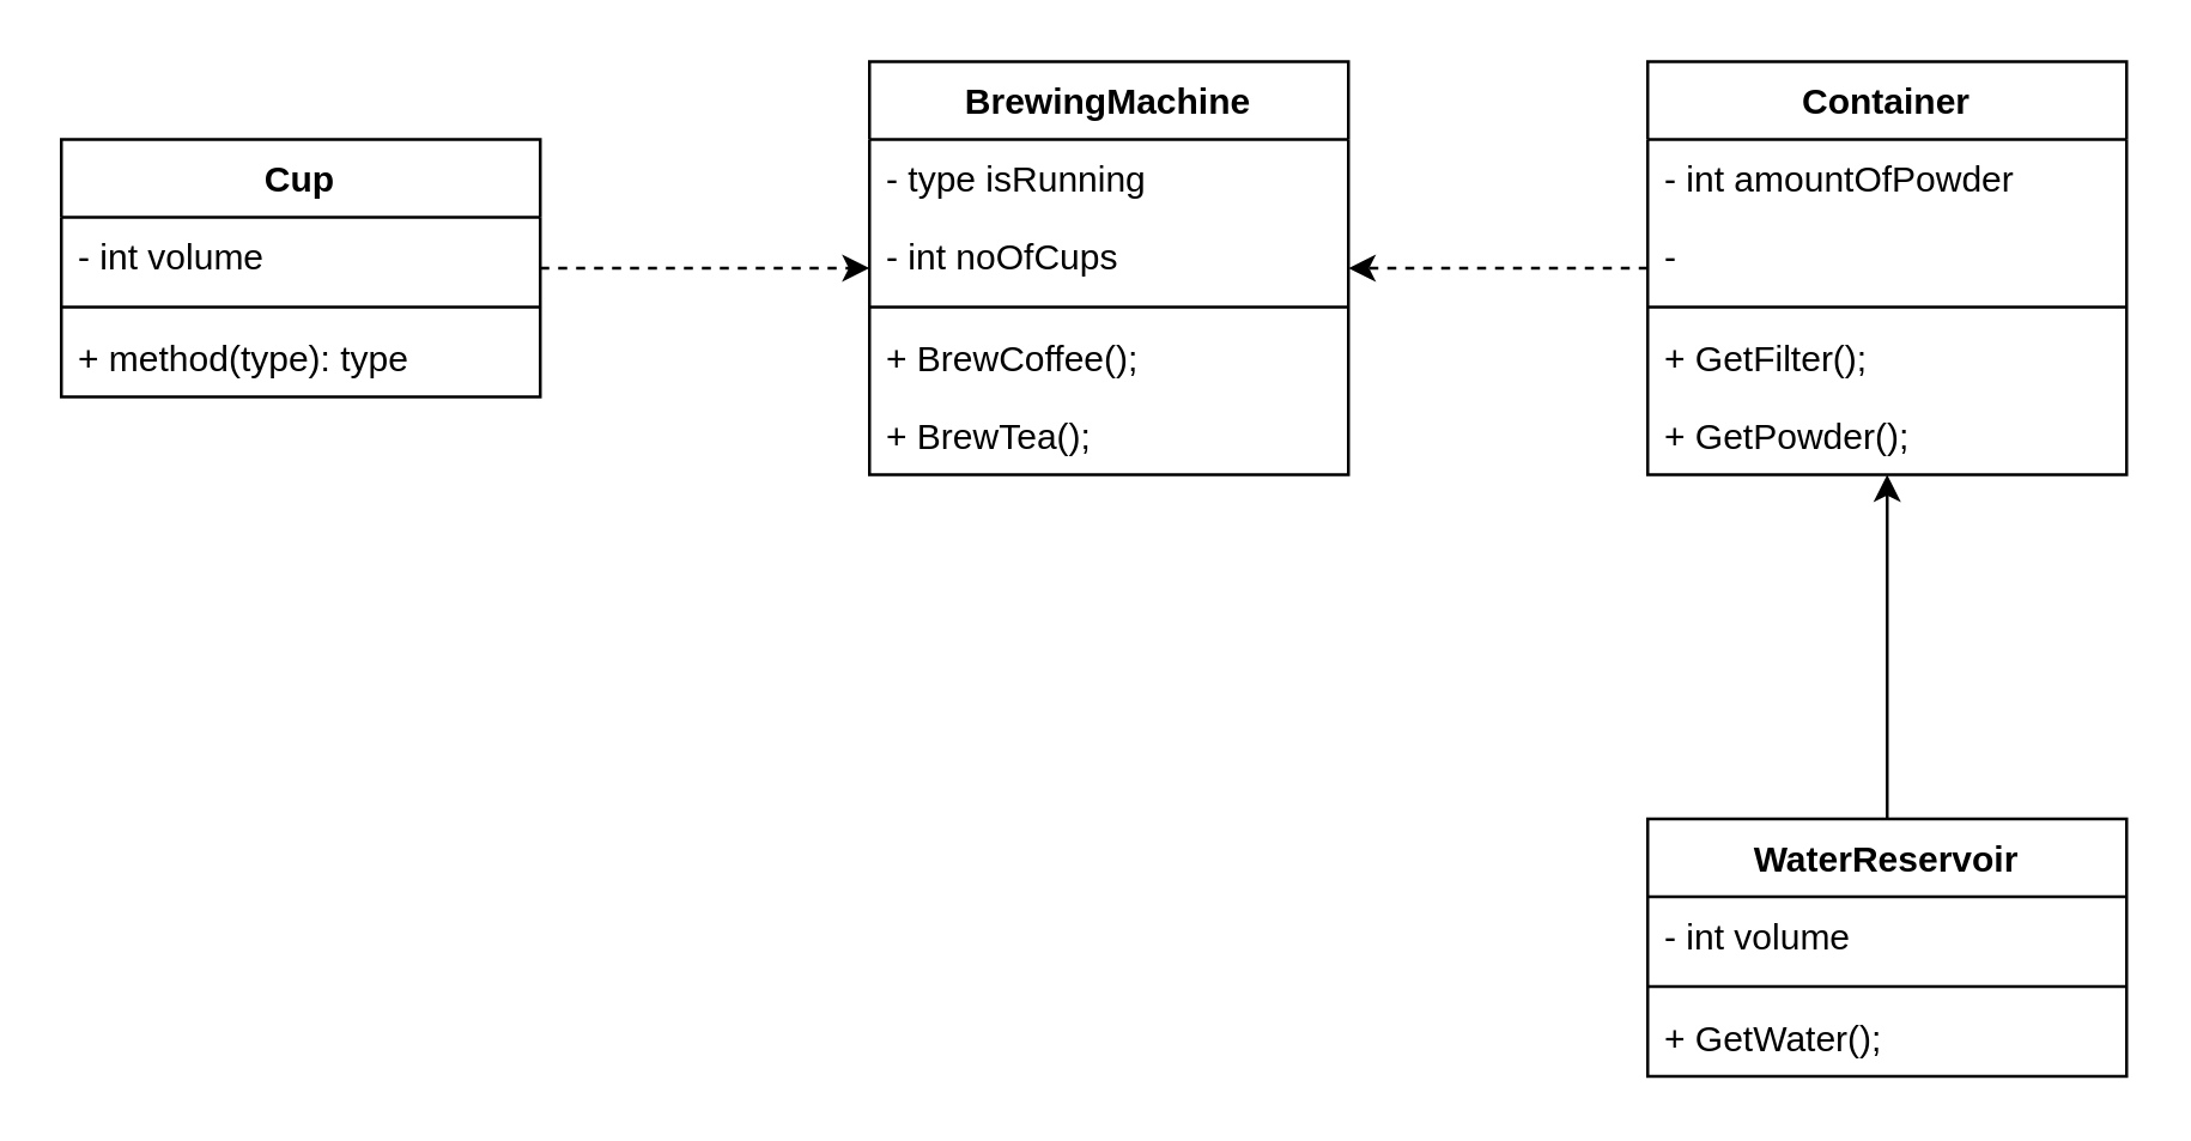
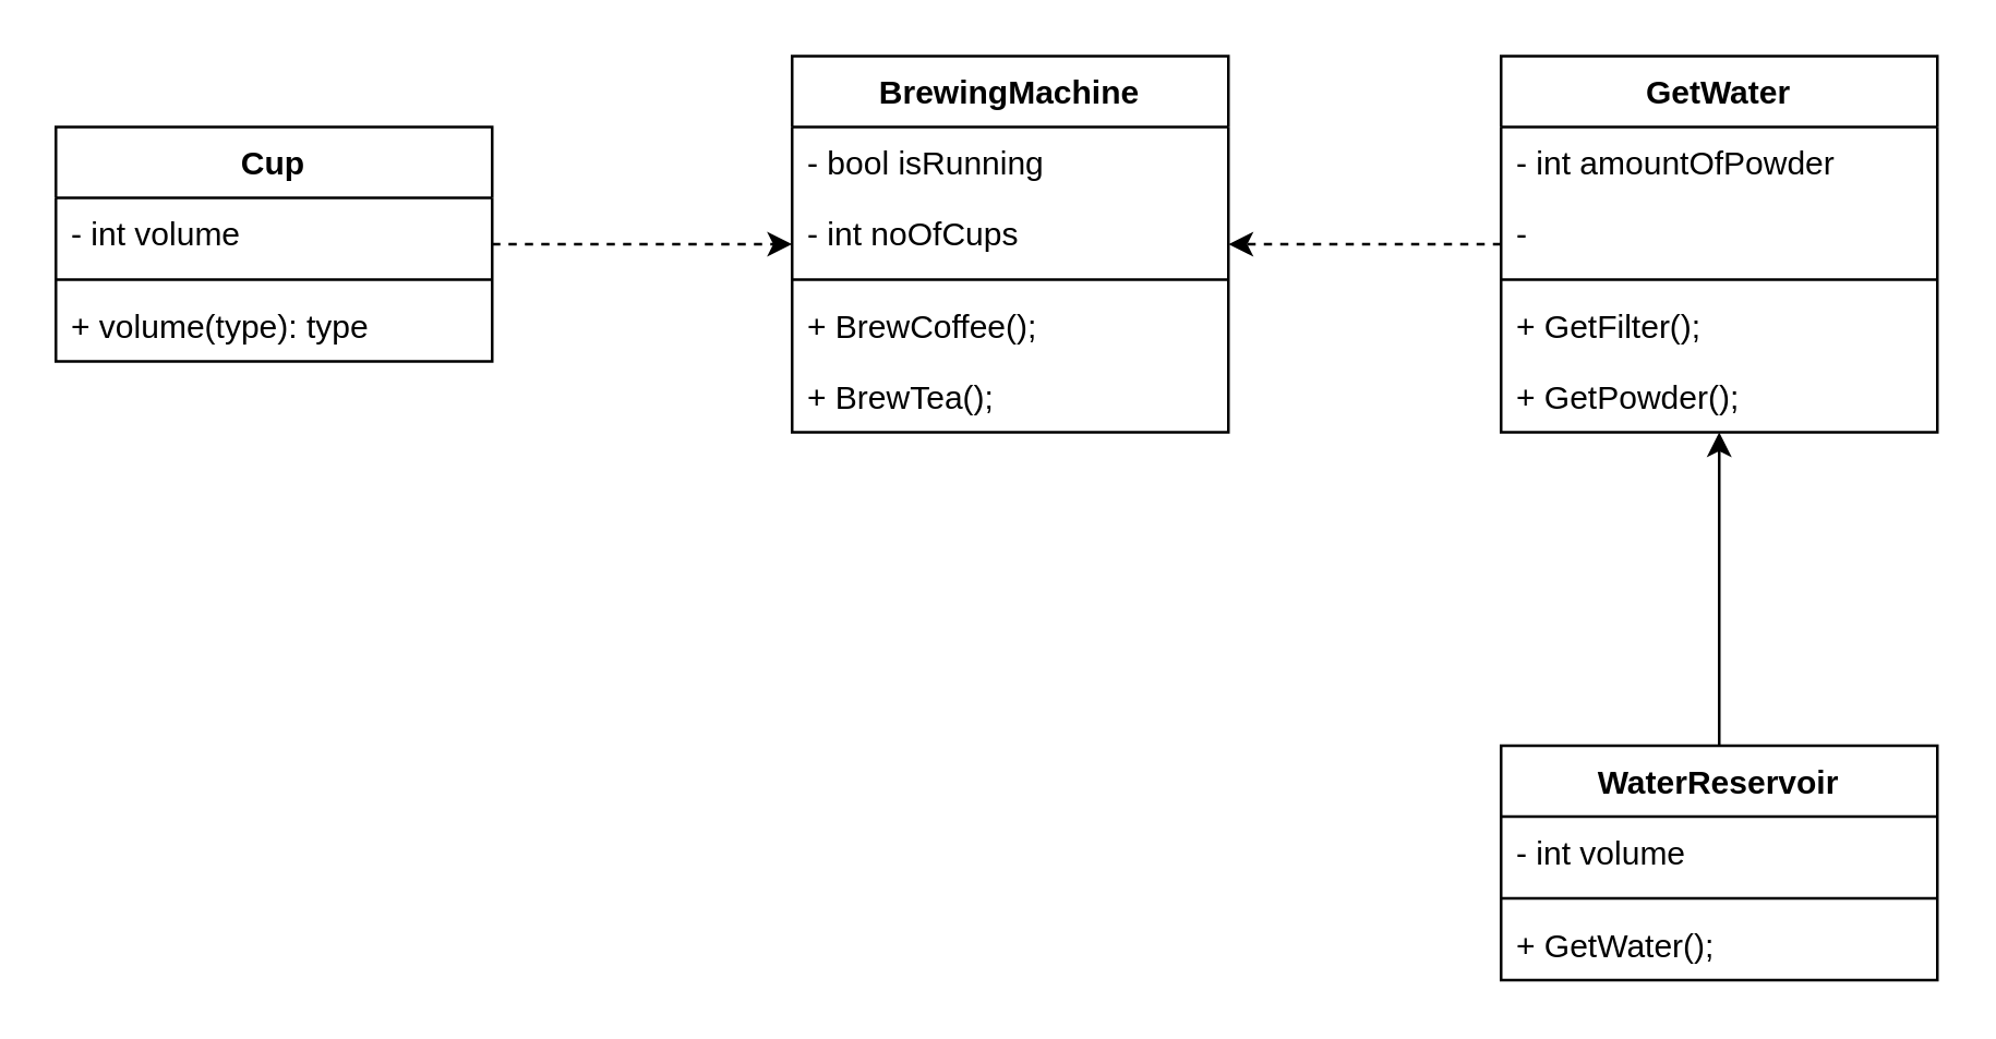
- <mxCell id="8" value="Container" style="swimlane;fontStyle=1;align=center;verticalAlign=top;childLayout=stackLayout;horizontal=1;startSize=26;horizontalStack=0;resizeParent=1;resizeParentMax=0;resizeLast=0;collapsible=1;marginBottom=0;" parent="1" vertex="1"><mxGeometry x="550" y="20" width="160" height="138" as="geometry" /></mxCell>
+ <mxCell id="8" value="GetWater" style="swimlane;fontStyle=1;align=center;verticalAlign=top;childLayout=stackLayout;horizontal=1;startSize=26;horizontalStack=0;resizeParent=1;resizeParentMax=0;resizeLast=0;collapsible=1;marginBottom=0;" parent="1" vertex="1"><mxGeometry x="550" y="20" width="160" height="138" as="geometry" /></mxCell>
- <mxCell id="15" value="- type isRunning" style="text;strokeColor=none;fillColor=none;align=left;verticalAlign=top;spacingLeft=4;spacingRight=4;overflow=hidden;rotatable=0;points=[[0,0.5],[1,0.5]];portConstraint=eastwest;" parent="14" vertex="1"><mxGeometry y="26" width="160" height="26" as="geometry" /></mxCell>
+ <mxCell id="15" value="- bool isRunning" style="text;strokeColor=none;fillColor=none;align=left;verticalAlign=top;spacingLeft=4;spacingRight=4;overflow=hidden;rotatable=0;points=[[0,0.5],[1,0.5]];portConstraint=eastwest;" parent="14" vertex="1"><mxGeometry y="26" width="160" height="26" as="geometry" /></mxCell>
- <mxCell id="24" value="+ method(type): type" style="text;strokeColor=none;fillColor=none;align=left;verticalAlign=top;spacingLeft=4;spacingRight=4;overflow=hidden;rotatable=0;points=[[0,0.5],[1,0.5]];portConstraint=eastwest;" vertex="1" parent="21"><mxGeometry y="60" width="160" height="26" as="geometry" /></mxCell>
+ <mxCell id="24" value="+ volume(type): type" style="text;strokeColor=none;fillColor=none;align=left;verticalAlign=top;spacingLeft=4;spacingRight=4;overflow=hidden;rotatable=0;points=[[0,0.5],[1,0.5]];portConstraint=eastwest;" vertex="1" parent="21"><mxGeometry y="60" width="160" height="26" as="geometry" /></mxCell>
